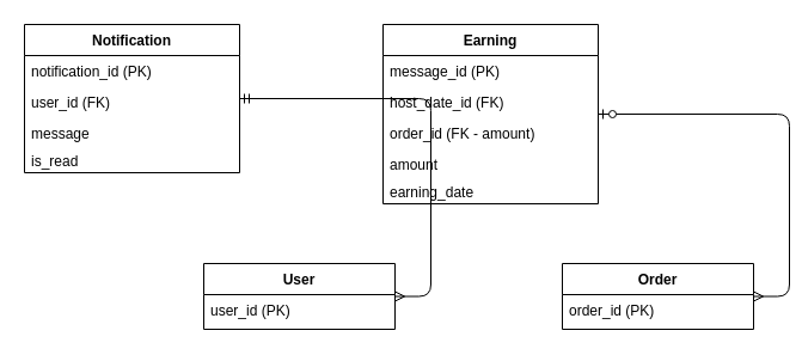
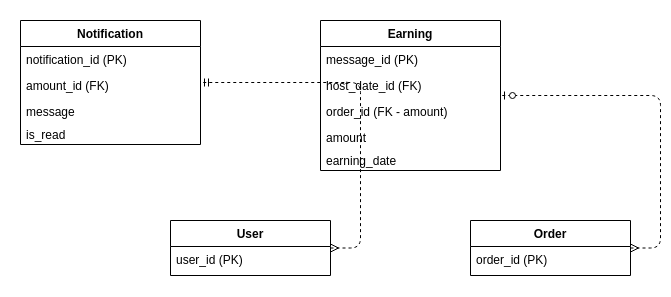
- <mxCell id="4" value="user_id (FK)" style="text;align=left;verticalAlign=middle;spacingLeft=4;spacingRight=4;overflow=hidden;portConstraint=eastwest;rotatable=0;" parent="2" vertex="1"><mxGeometry y="52" width="180" height="26" as="geometry" /></mxCell>
+ <mxCell id="4" value="amount_id (FK)" style="text;align=left;verticalAlign=middle;spacingLeft=4;spacingRight=4;overflow=hidden;portConstraint=eastwest;rotatable=0;" parent="2" vertex="1"><mxGeometry y="52" width="180" height="26" as="geometry" /></mxCell>
- <mxCell id="17" value="" style="edgeStyle=entityRelationEdgeStyle;endArrow=ERmandOne;startArrow=ERmany;endFill=0;startFill=1;" parent="1" source="13" target="2" edge="1"><mxGeometry width="100" height="100" relative="1" as="geometry"><mxPoint x="170" y="130" as="sourcePoint" /><mxPoint x="200" y="75" as="targetPoint" /><Array as="points"><mxPoint x="170" y="75" /></Array></mxGeometry></mxCell>
+ <mxCell id="17" value="" style="edgeStyle=entityRelationEdgeStyle;endArrow=ERmandOne;startArrow=ERmany;endFill=0;startFill=1;dashed=1;" parent="1" source="13" target="2" edge="1"><mxGeometry width="100" height="100" relative="1" as="geometry"><mxPoint x="170" y="130" as="sourcePoint" /><mxPoint x="200" y="75" as="targetPoint" /><Array as="points"><mxPoint x="170" y="75" /></Array></mxGeometry></mxCell>
- <mxCell id="18" value="" style="edgeStyle=entityRelationEdgeStyle;endArrow=ERzeroToOne;startArrow=ERmany;endFill=1;startFill=1;" parent="1" source="15" target="7" edge="1"><mxGeometry width="100" height="100" relative="1" as="geometry"><mxPoint x="470" y="130" as="sourcePoint" /><mxPoint x="500" y="75" as="targetPoint" /><Array as="points"><mxPoint x="470" y="75" /></Array></mxGeometry></mxCell>
+ <mxCell id="18" value="" style="edgeStyle=entityRelationEdgeStyle;endArrow=ERzeroToOne;startArrow=ERmany;endFill=1;startFill=1;dashed=1;" parent="1" source="15" target="7" edge="1"><mxGeometry width="100" height="100" relative="1" as="geometry"><mxPoint x="470" y="130" as="sourcePoint" /><mxPoint x="500" y="75" as="targetPoint" /><Array as="points"><mxPoint x="470" y="75" /></Array></mxGeometry></mxCell>
